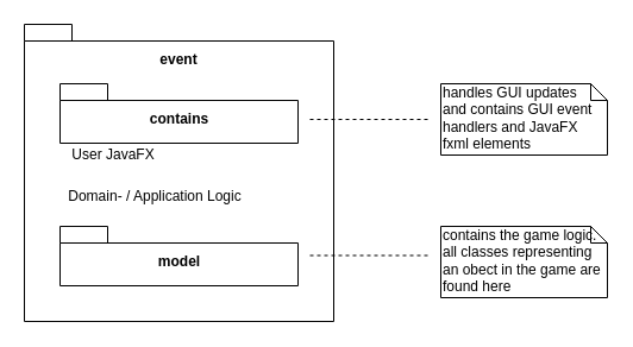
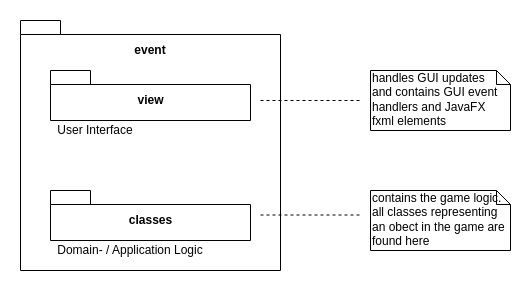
- <mxCell id="3" value="contains" style="shape=folder;fontStyle=1;spacingTop=10;tabWidth=40;tabHeight=14;tabPosition=left;html=1;" parent="1" vertex="1"><mxGeometry x="50" y="70" width="200" height="50" as="geometry" /></mxCell>
+ <mxCell id="3" value="view" style="shape=folder;fontStyle=1;spacingTop=10;tabWidth=40;tabHeight=14;tabPosition=left;html=1;" parent="1" vertex="1"><mxGeometry x="50" y="70" width="200" height="50" as="geometry" /></mxCell>
- <mxCell id="10" value="User JavaFX" style="text;html=1;strokeColor=none;fillColor=none;align=center;verticalAlign=middle;whiteSpace=wrap;rounded=0;" vertex="1" parent="1"><mxGeometry x="50" y="120" width="90" height="20" as="geometry" /></mxCell>
+ <mxCell id="10" value="User Interface" style="text;html=1;strokeColor=none;fillColor=none;align=center;verticalAlign=middle;whiteSpace=wrap;rounded=0;" vertex="1" parent="1"><mxGeometry x="50" y="120" width="90" height="20" as="geometry" /></mxCell>
- <mxCell id="11" value="Domain- / Application Logic" style="text;html=1;strokeColor=none;fillColor=none;align=center;verticalAlign=middle;whiteSpace=wrap;rounded=0;" vertex="1" parent="1"><mxGeometry x="50" y="155" width="160" height="20" as="geometry" /></mxCell>
+ <mxCell id="11" value="Domain- / Application Logic" style="text;html=1;strokeColor=none;fillColor=none;align=center;verticalAlign=middle;whiteSpace=wrap;rounded=0;" vertex="1" parent="1"><mxGeometry x="50" y="240" width="160" height="20" as="geometry" /></mxCell>
- <mxCell id="4" value="model" style="shape=folder;fontStyle=1;spacingTop=10;tabWidth=40;tabHeight=14;tabPosition=left;html=1;" parent="1" vertex="1"><mxGeometry x="50" y="190" width="200" height="50" as="geometry" /></mxCell>
+ <mxCell id="4" value="classes" style="shape=folder;fontStyle=1;spacingTop=10;tabWidth=40;tabHeight=14;tabPosition=left;html=1;" parent="1" vertex="1"><mxGeometry x="50" y="190" width="200" height="50" as="geometry" /></mxCell>
